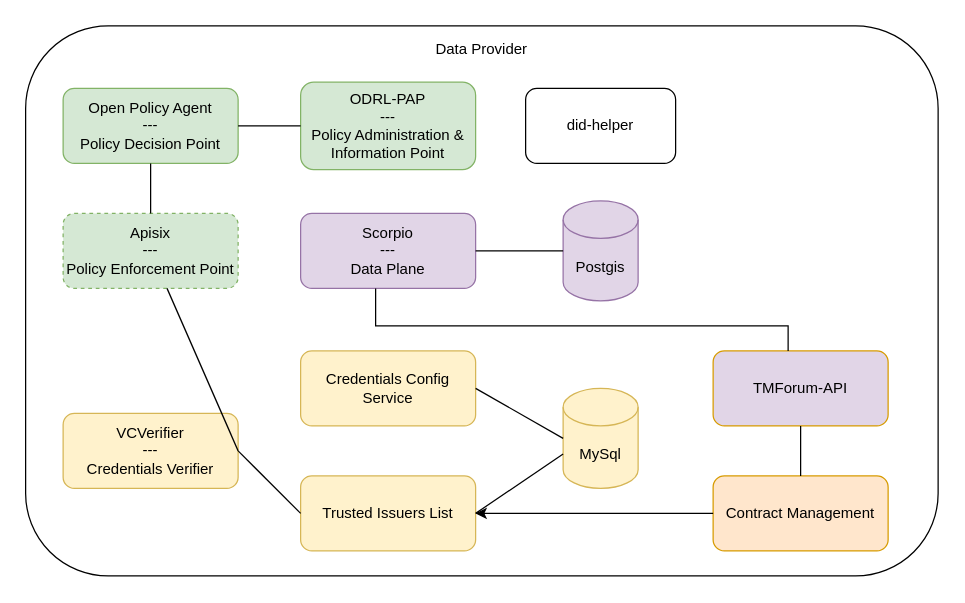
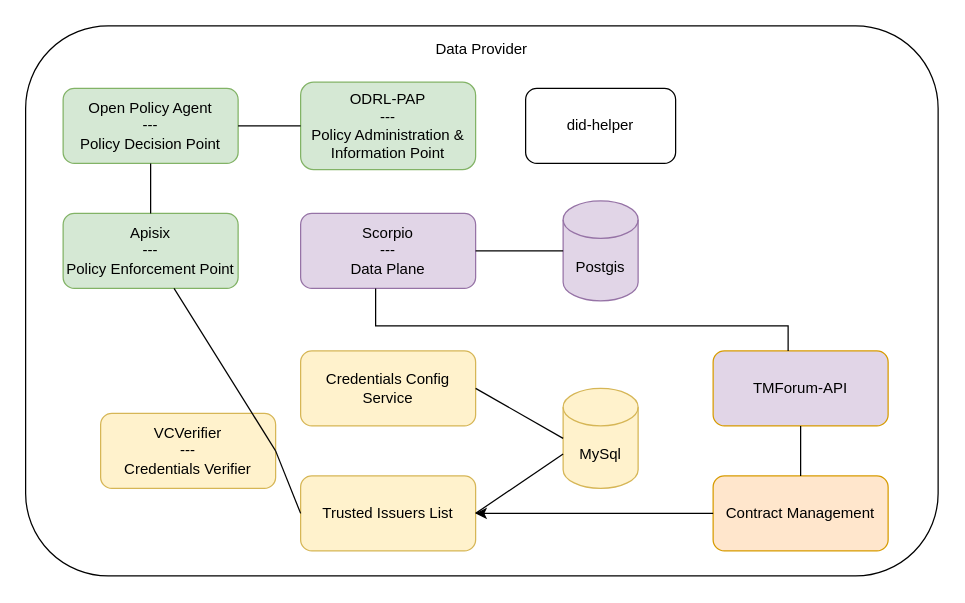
- <mxCell id="7" value="&lt;div&gt;Apisix&lt;/div&gt;&lt;div&gt;---&lt;/div&gt;&lt;div&gt;Policy Enforcement Point&lt;br&gt;&lt;/div&gt;" style="rounded=1;whiteSpace=wrap;html=1;fillColor=#d5e8d4;strokeColor=#82b366;dashed=1;" parent="1" vertex="1"><mxGeometry x="50" y="170" width="140" height="60" as="geometry" /></mxCell>
+ <mxCell id="7" value="&lt;div&gt;Apisix&lt;/div&gt;&lt;div&gt;---&lt;/div&gt;&lt;div&gt;Policy Enforcement Point&lt;br&gt;&lt;/div&gt;" style="rounded=1;whiteSpace=wrap;html=1;fillColor=#d5e8d4;strokeColor=#82b366;" parent="1" vertex="1"><mxGeometry x="50" y="170" width="140" height="60" as="geometry" /></mxCell>
- <mxCell id="11" value="&lt;div&gt;VCVerifier&lt;/div&gt;&lt;div&gt;---&lt;/div&gt;&lt;div&gt;Credentials Verifier&lt;br&gt;&lt;/div&gt;" style="rounded=1;whiteSpace=wrap;html=1;fillColor=#fff2cc;strokeColor=#d6b656;" parent="1" vertex="1"><mxGeometry x="50" y="330" width="140" height="60" as="geometry" /></mxCell>
+ <mxCell id="11" value="&lt;div&gt;VCVerifier&lt;/div&gt;&lt;div&gt;---&lt;/div&gt;&lt;div&gt;Credentials Verifier&lt;br&gt;&lt;/div&gt;" style="rounded=1;whiteSpace=wrap;html=1;fillColor=#fff2cc;strokeColor=#d6b656;" parent="1" vertex="1"><mxGeometry x="80" y="330" width="140" height="60" as="geometry" /></mxCell>
